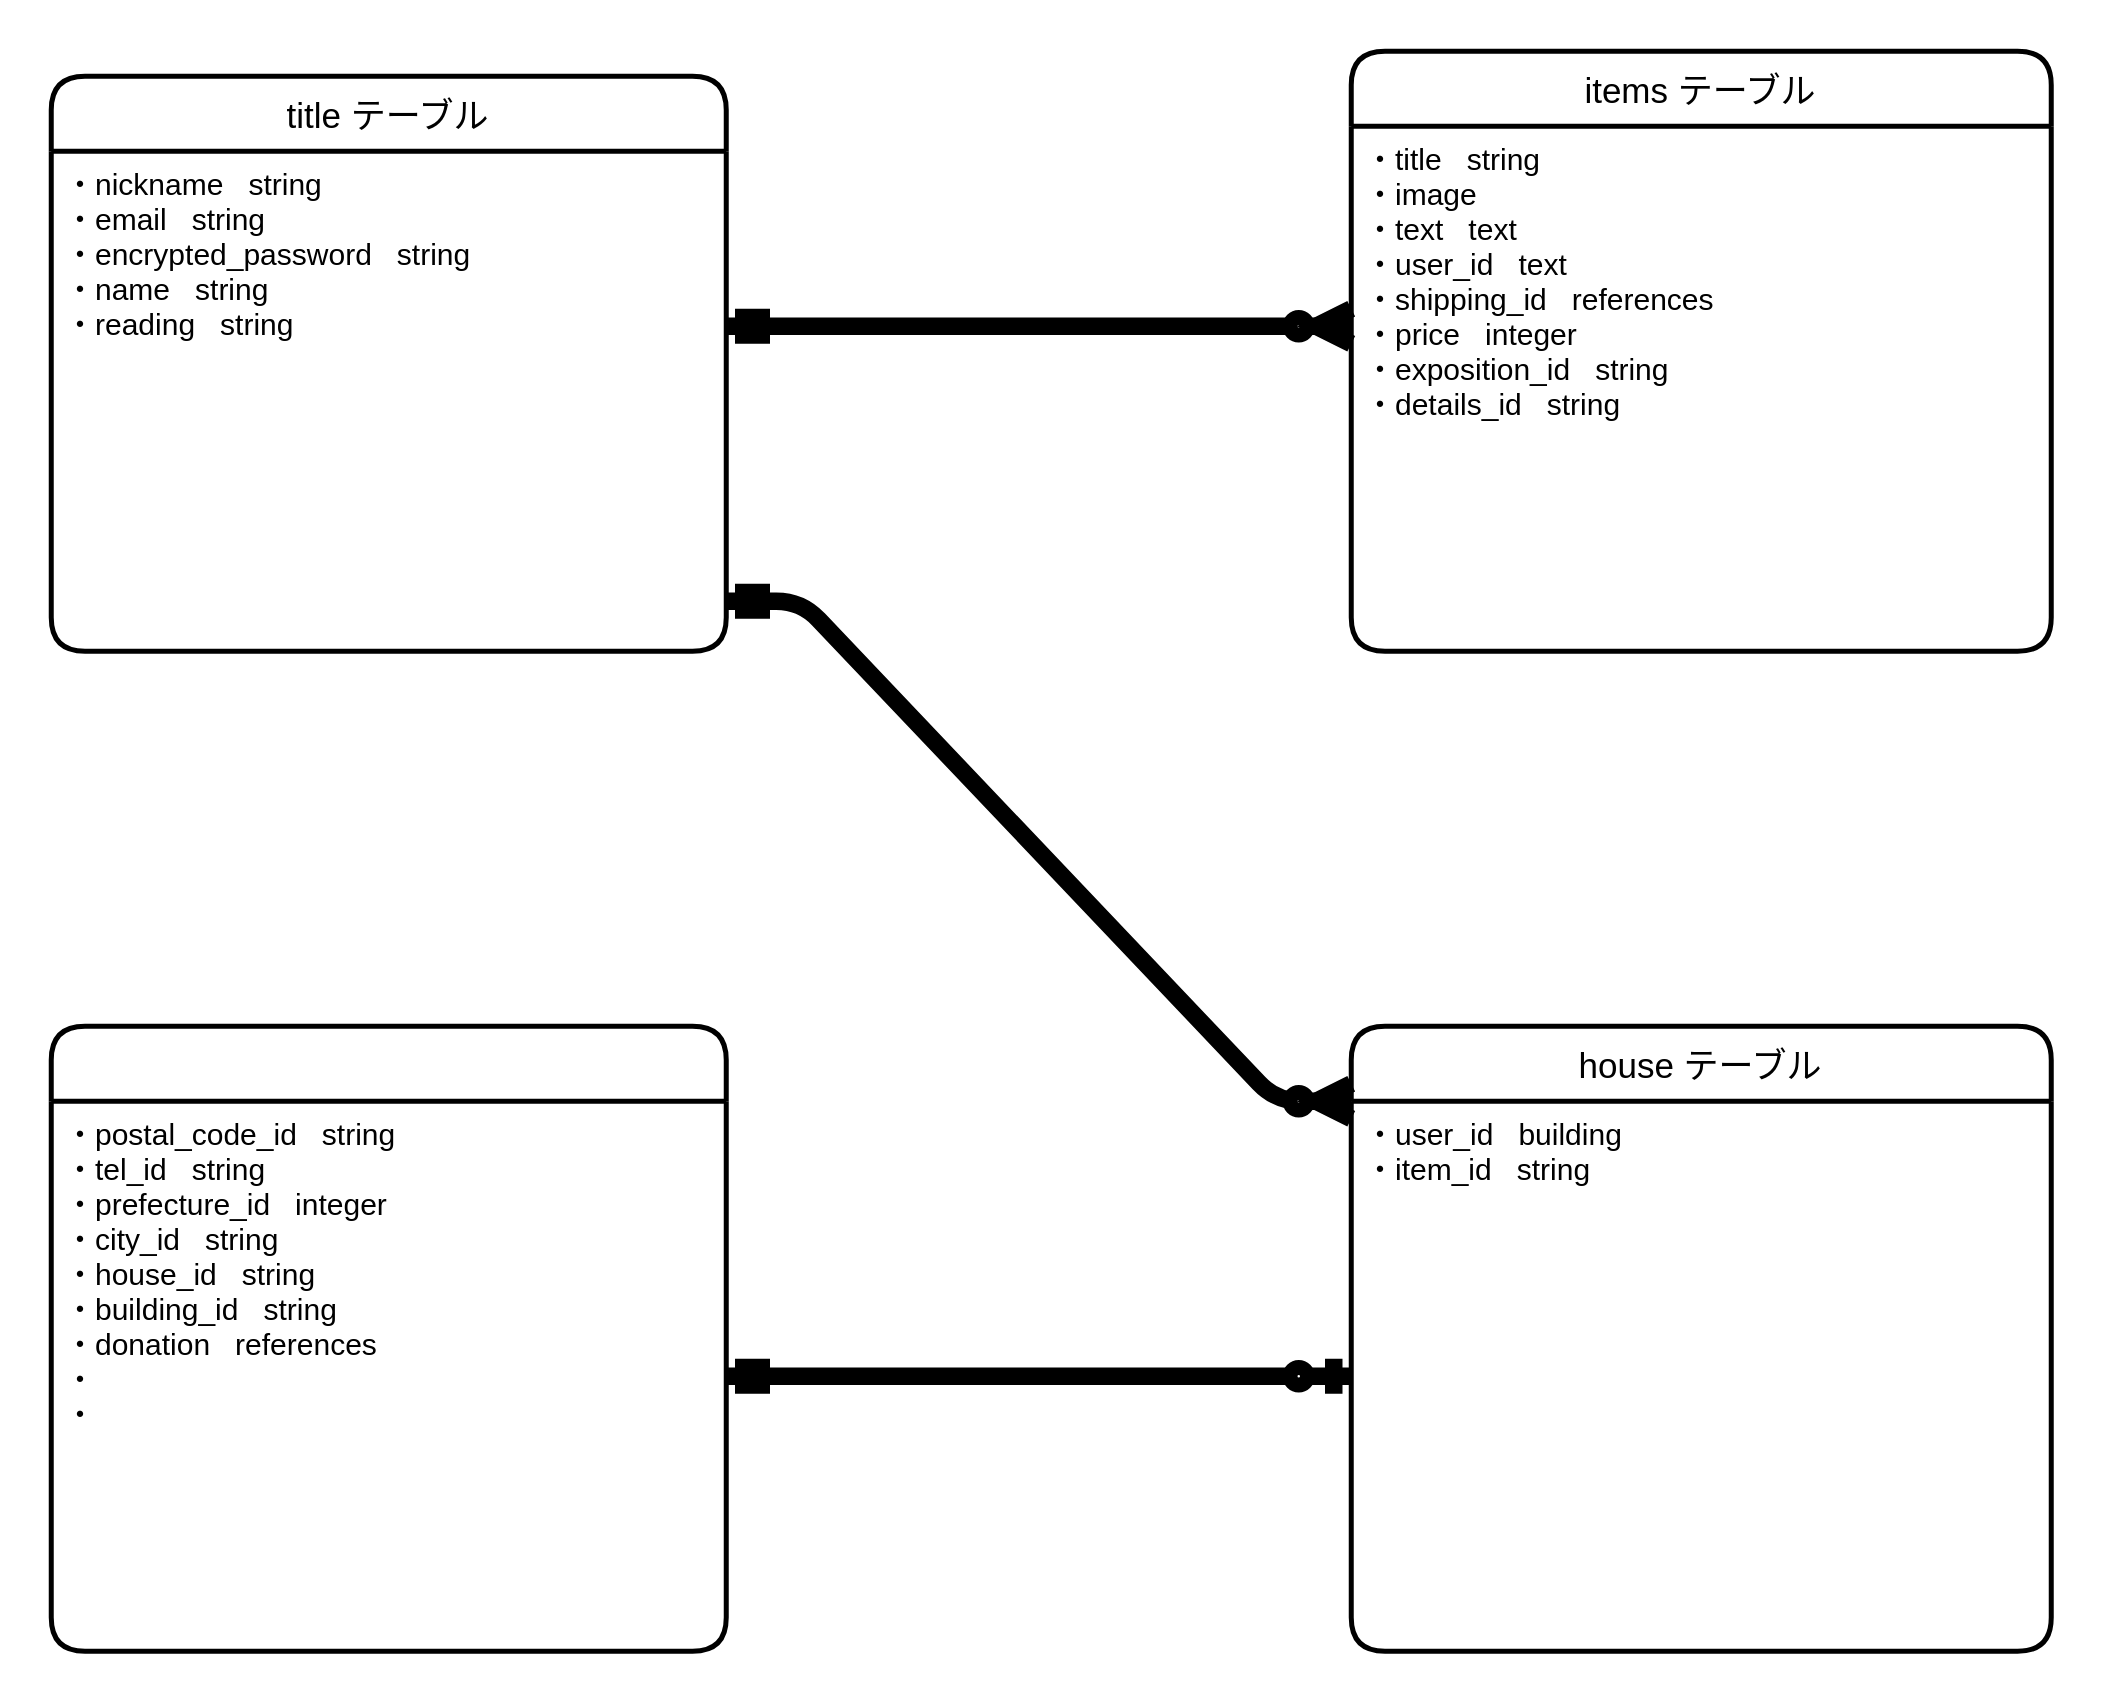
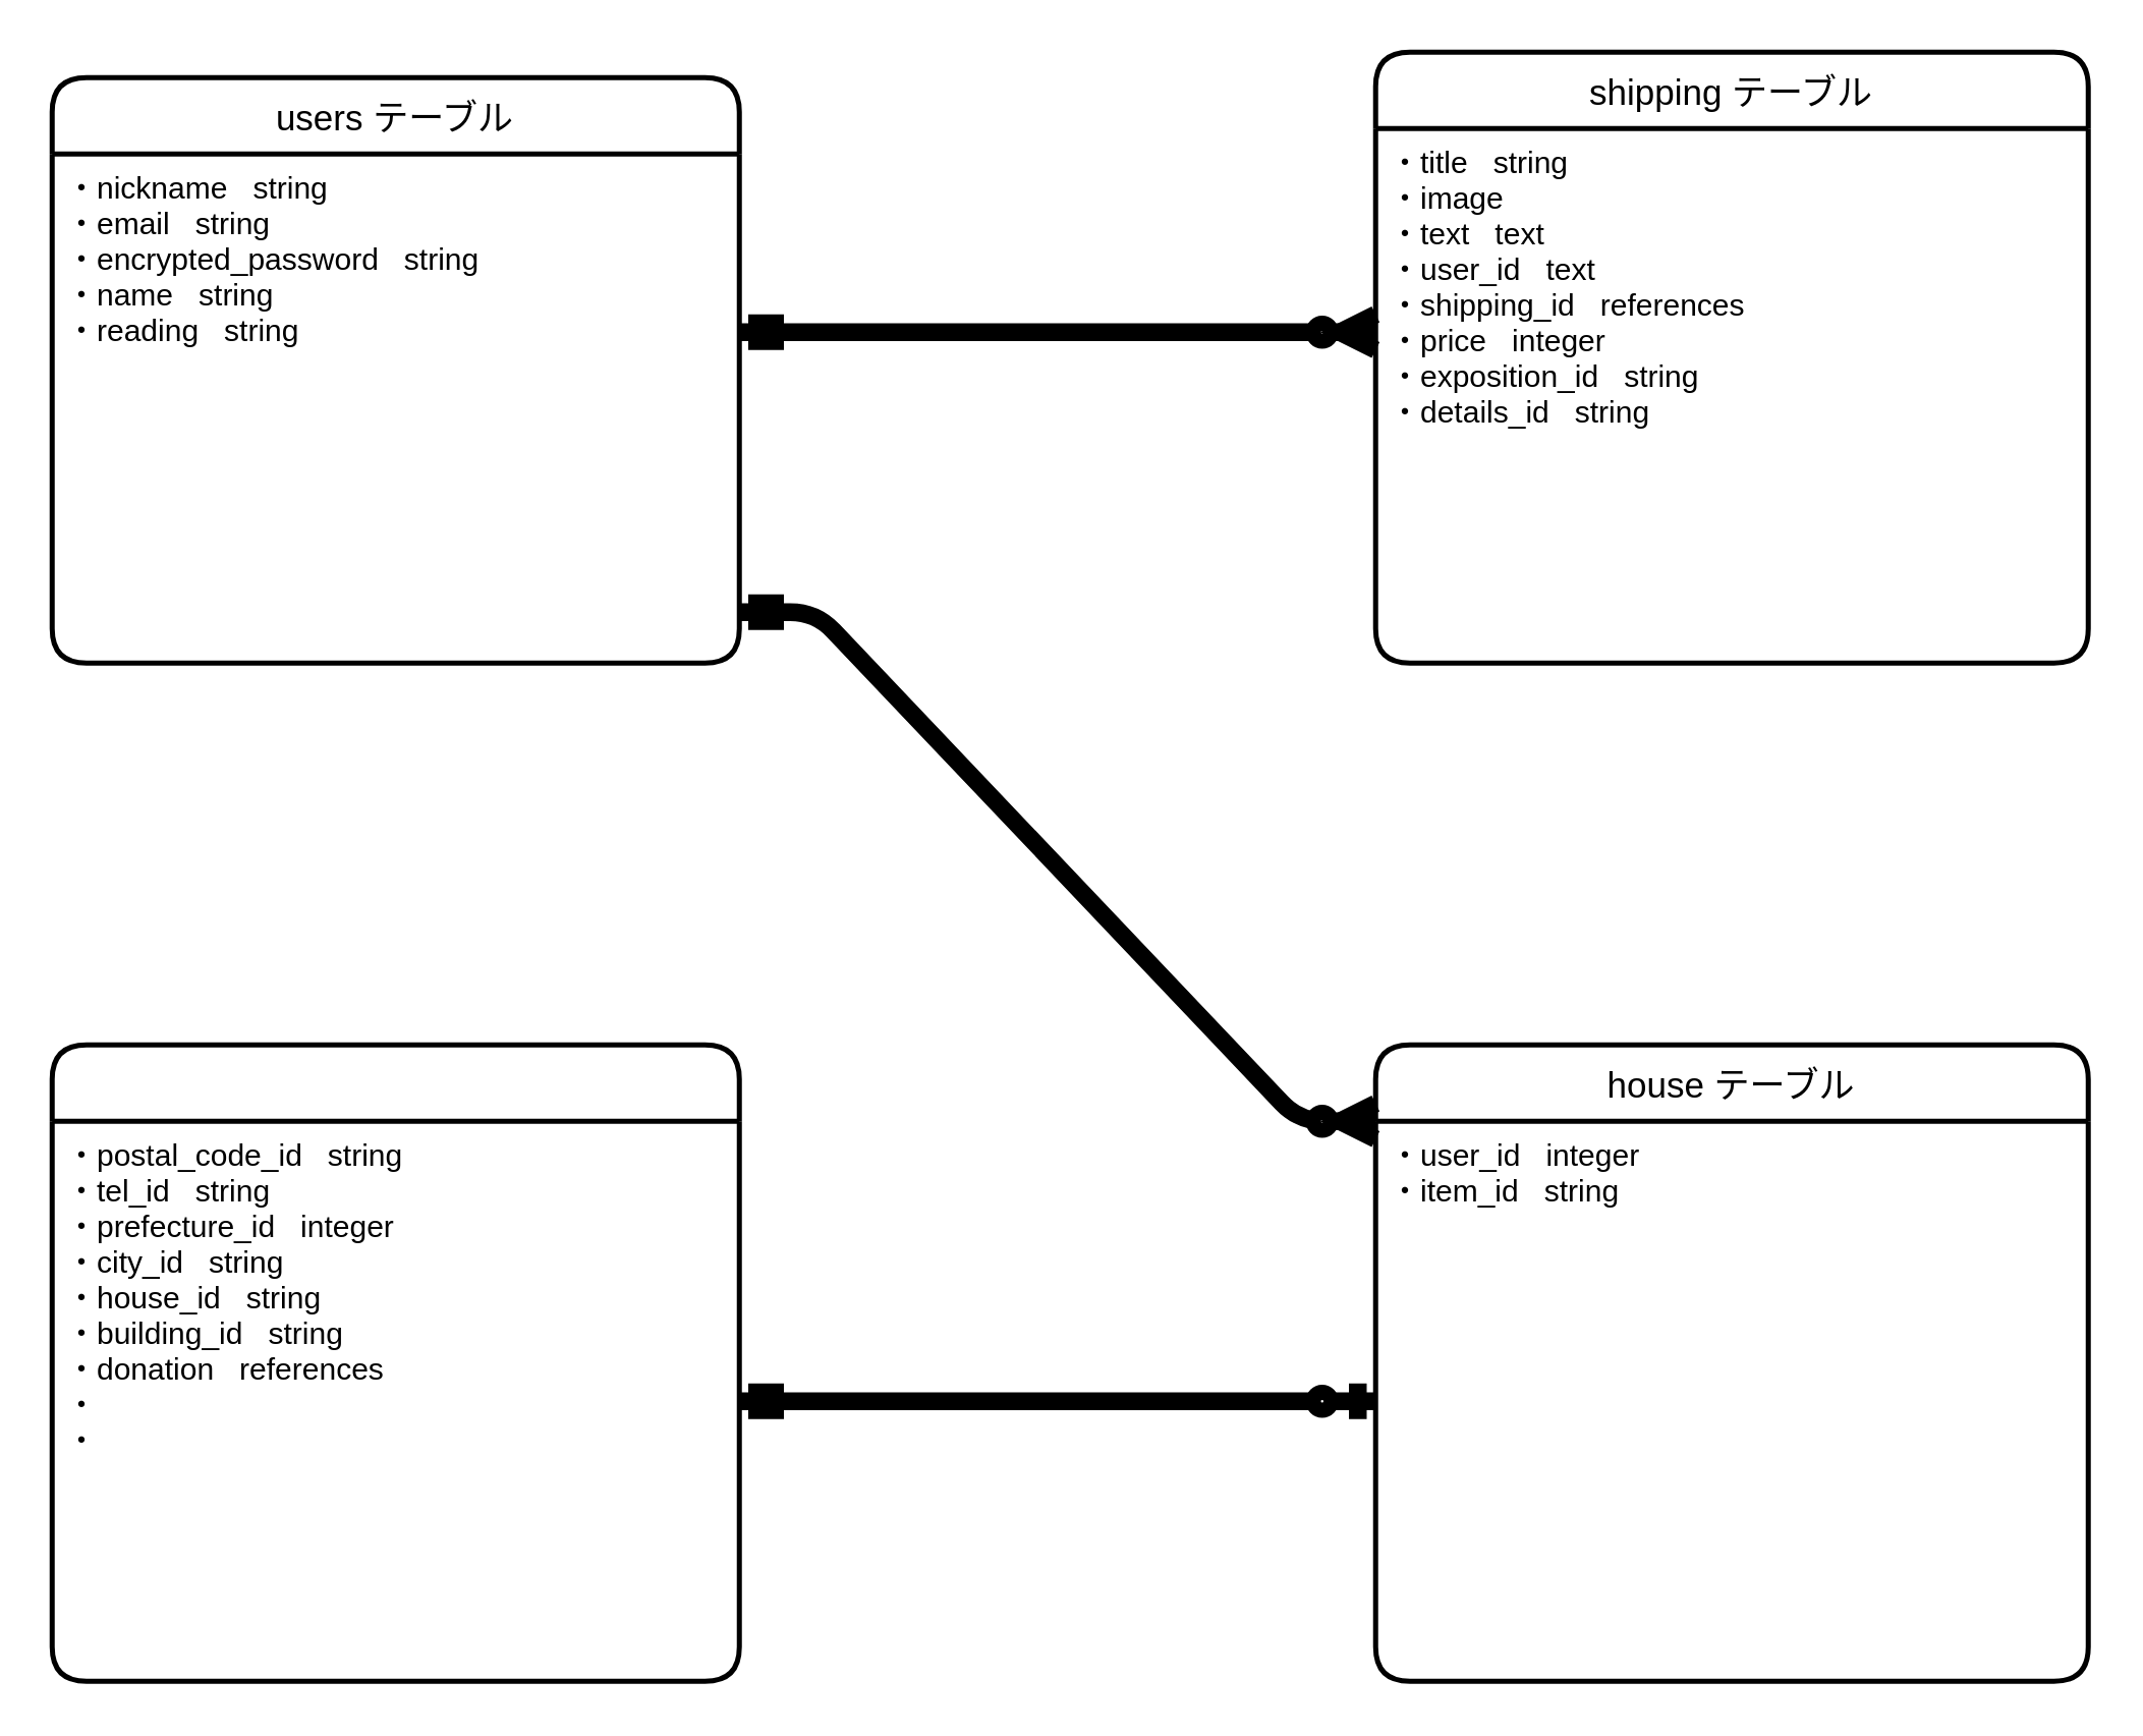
- <mxCell id="2" value="items テーブル" style="swimlane;childLayout=stackLayout;horizontal=1;startSize=30;horizontalStack=0;rounded=1;fontSize=14;fontStyle=0;strokeWidth=2;resizeParent=0;resizeLast=1;shadow=0;dashed=0;align=center;" vertex="1" parent="1"><mxGeometry x="540" y="20" width="280" height="240" as="geometry" /></mxCell>
+ <mxCell id="2" value="shipping テーブル" style="swimlane;childLayout=stackLayout;horizontal=1;startSize=30;horizontalStack=0;rounded=1;fontSize=14;fontStyle=0;strokeWidth=2;resizeParent=0;resizeLast=1;shadow=0;dashed=0;align=center;" vertex="1" parent="1"><mxGeometry x="540" y="20" width="280" height="240" as="geometry" /></mxCell>
- <mxCell id="4" value="title テーブル" style="swimlane;childLayout=stackLayout;horizontal=1;startSize=30;horizontalStack=0;rounded=1;fontSize=14;fontStyle=0;strokeWidth=2;resizeParent=0;resizeLast=1;shadow=0;dashed=0;align=center;" vertex="1" parent="1"><mxGeometry y="30" width="270" height="230" as="geometry" x="20" /></mxCell>
+ <mxCell id="4" value="users テーブル" style="swimlane;childLayout=stackLayout;horizontal=1;startSize=30;horizontalStack=0;rounded=1;fontSize=14;fontStyle=0;strokeWidth=2;resizeParent=0;resizeLast=1;shadow=0;dashed=0;align=center;" vertex="1" parent="1"><mxGeometry y="30" width="270" height="230" as="geometry" x="20" /></mxCell>
- <mxCell id="9" value="・user_id   building&#10;・item_id   string&#10;" style="align=left;strokeColor=none;fillColor=none;spacingLeft=4;fontSize=12;verticalAlign=top;resizable=0;rotatable=0;part=1;" vertex="1" parent="8"><mxGeometry y="30" width="280" height="220" as="geometry" /></mxCell>
+ <mxCell id="9" value="・user_id   integer&#10;・item_id   string&#10;" style="align=left;strokeColor=none;fillColor=none;spacingLeft=4;fontSize=12;verticalAlign=top;resizable=0;rotatable=0;part=1;" vertex="1" parent="8"><mxGeometry y="30" width="280" height="220" as="geometry" /></mxCell>
